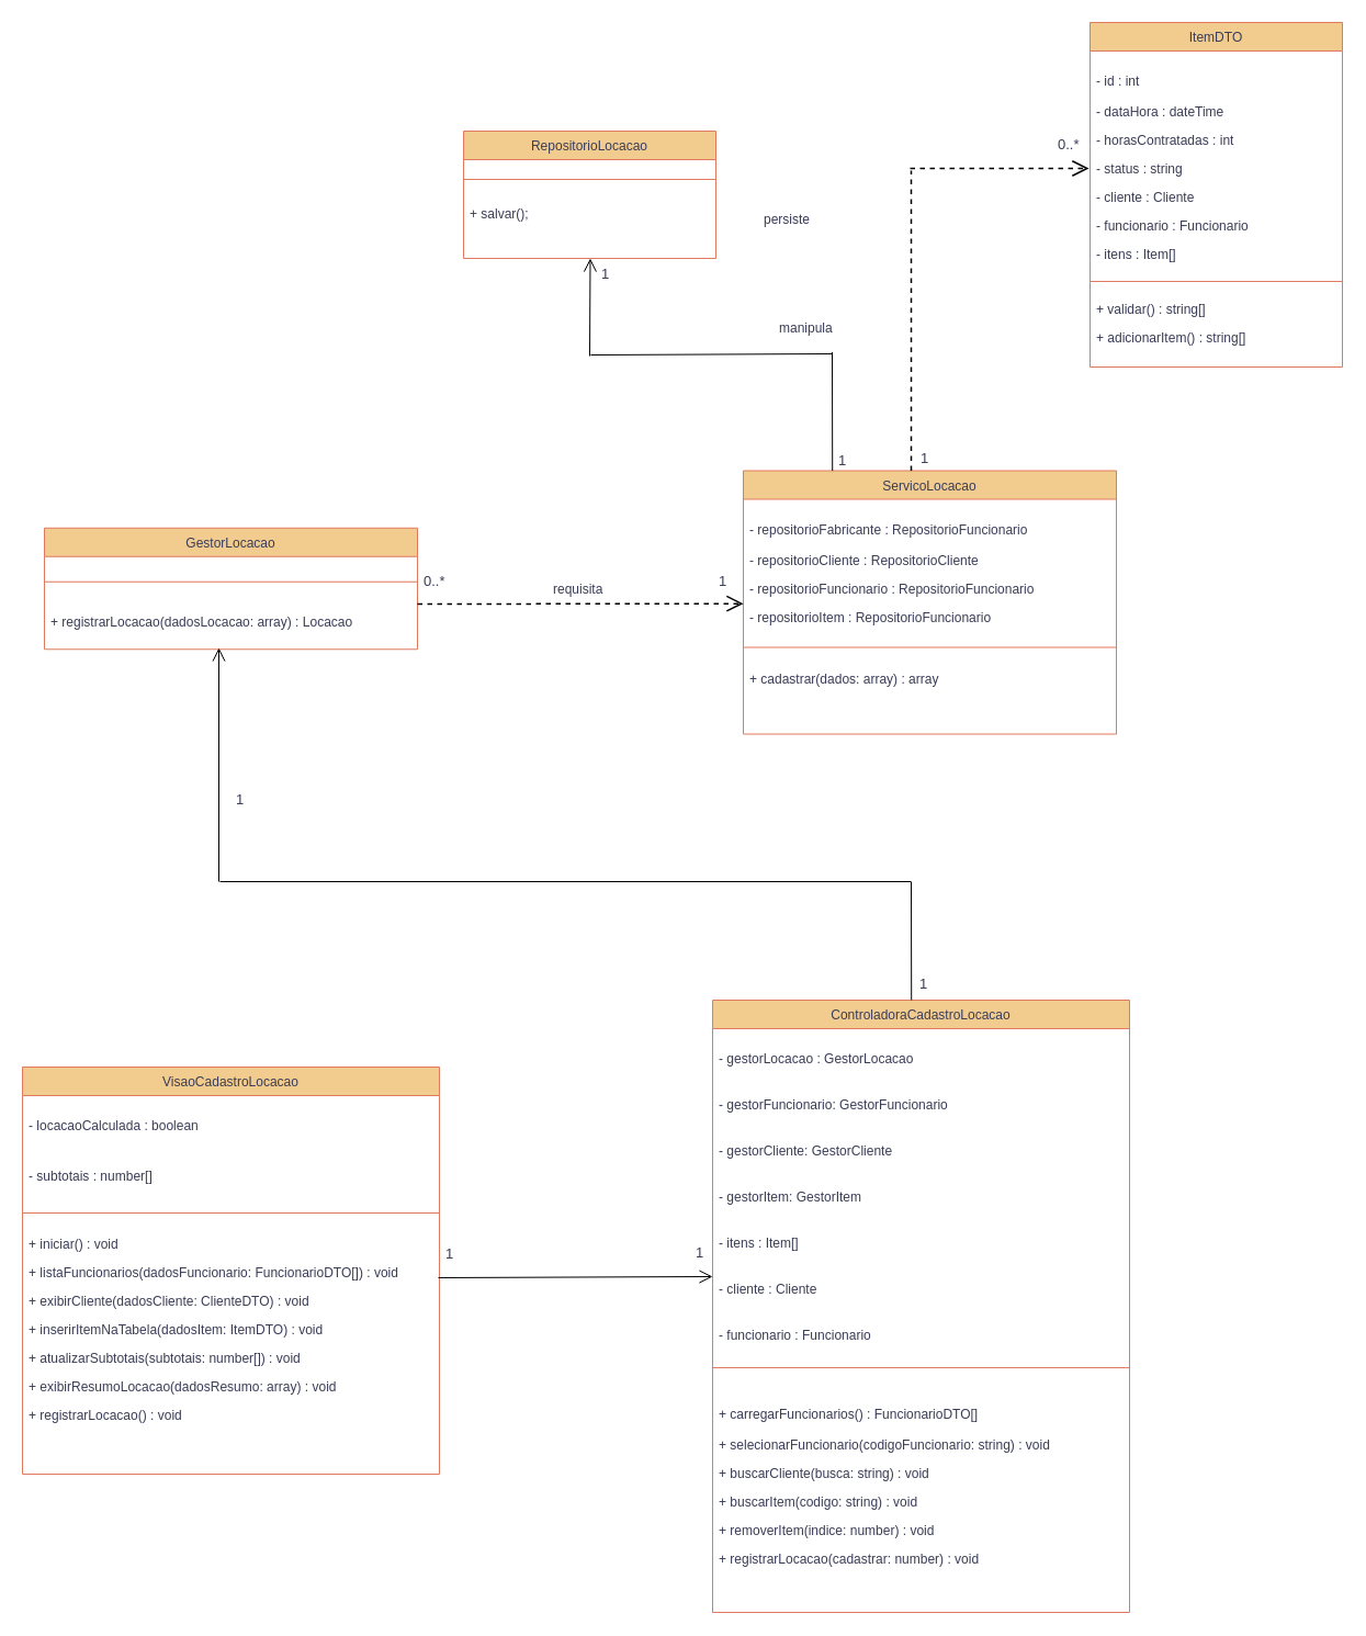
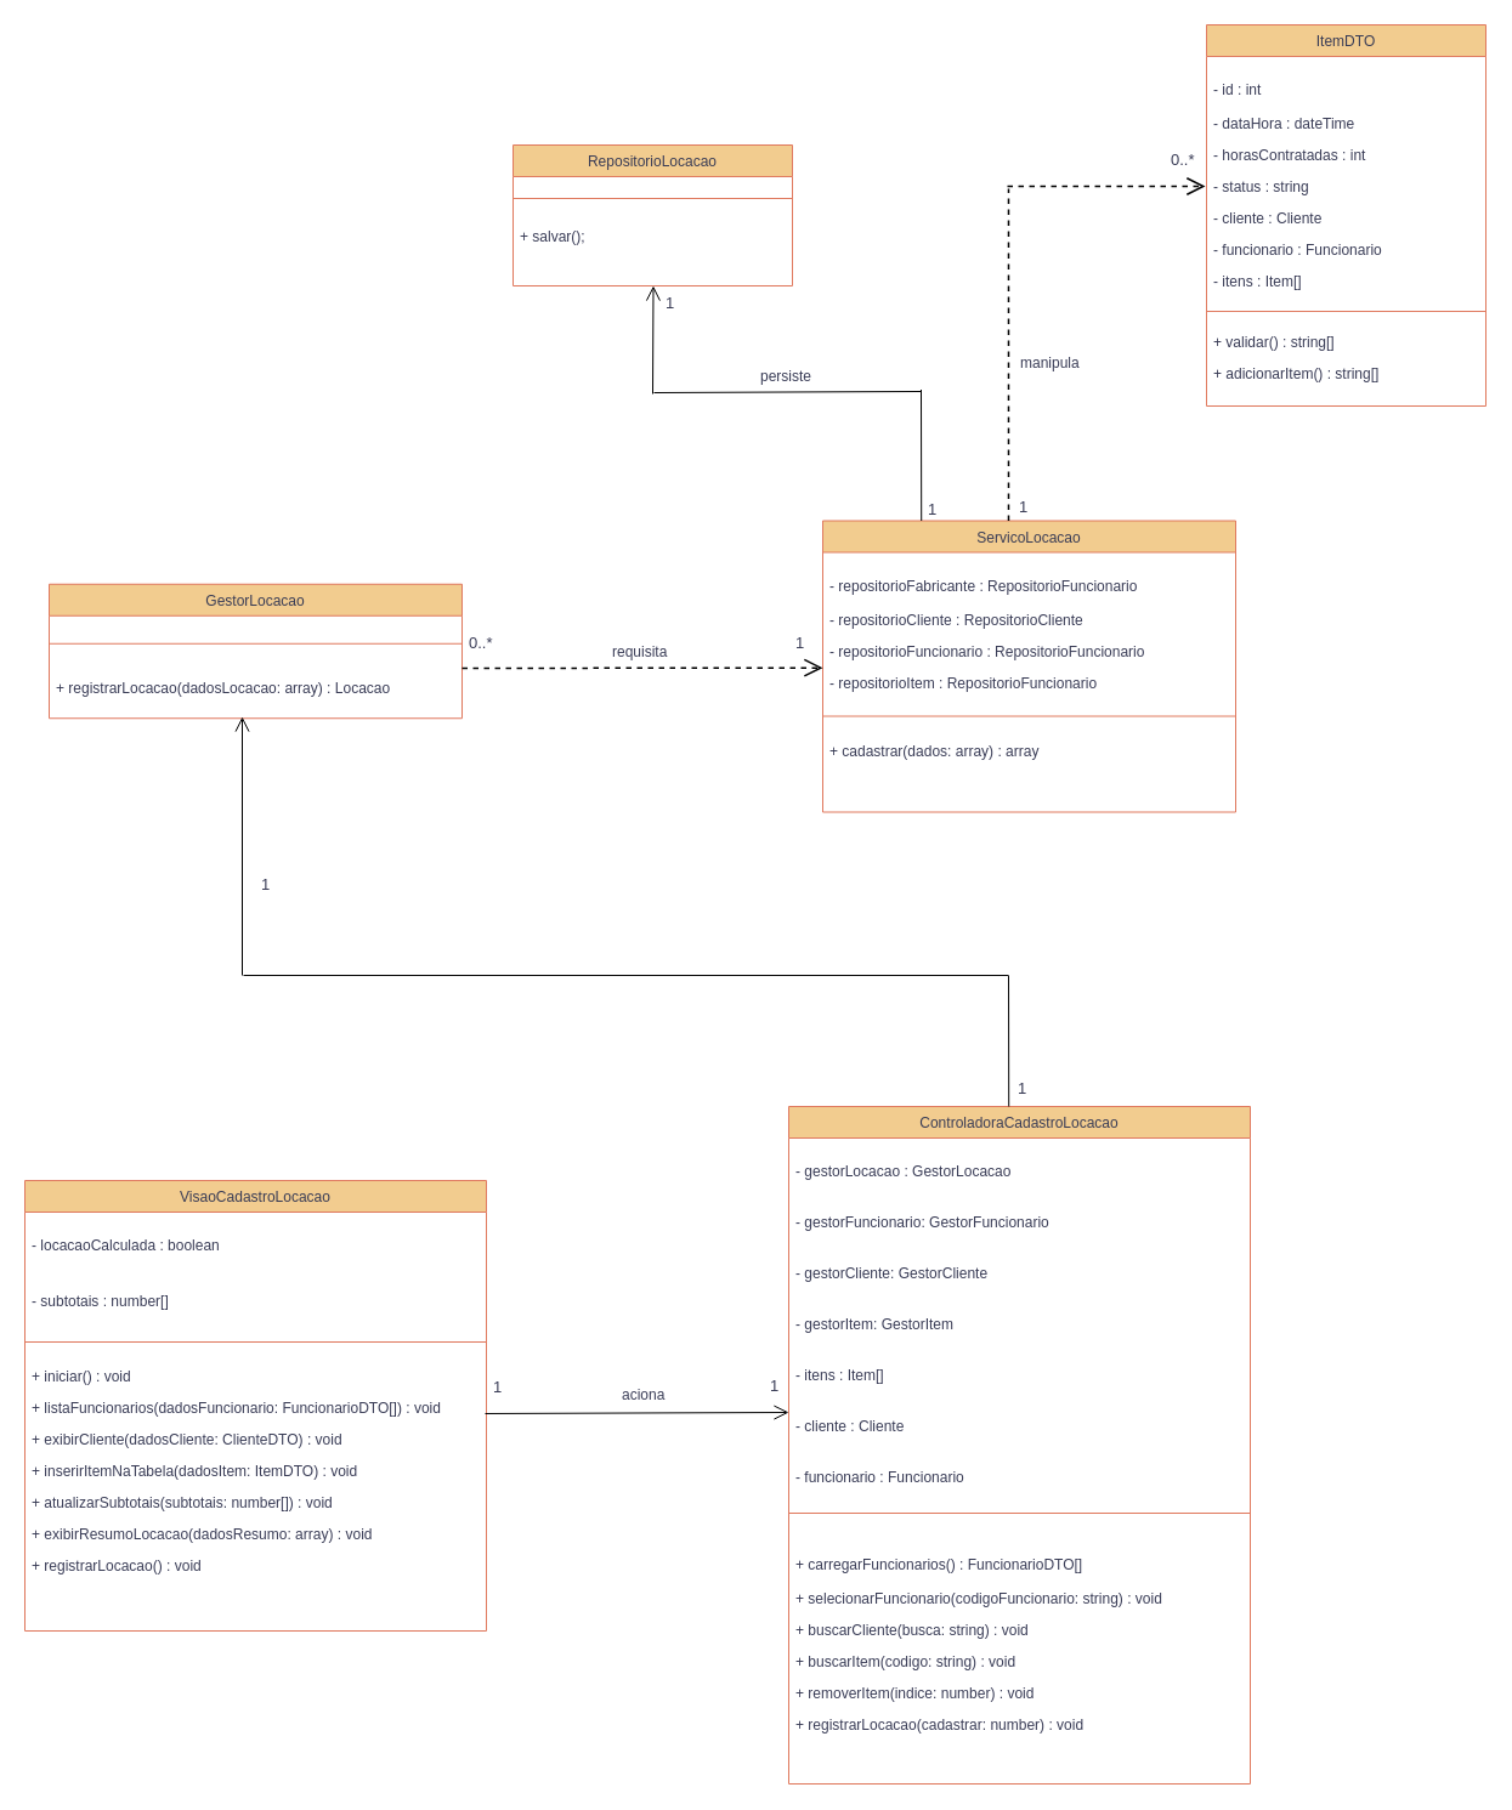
- <mxCell id="73" value="persiste" style="text;align=left;verticalAlign=top;spacingLeft=4;spacingRight=4;overflow=hidden;rotatable=0;points=[[0,0.5],[1,0.5]];portConstraint=eastwest;rounded=0;shadow=0;html=0;labelBackgroundColor=none;fontColor=#393C56;" parent="1" vertex="1"><mxGeometry x="690" y="186" width="62" height="26" as="geometry" /></mxCell>
+ <mxCell id="73" value="persiste" style="text;align=left;verticalAlign=top;spacingLeft=4;spacingRight=4;overflow=hidden;rotatable=0;points=[[0,0.5],[1,0.5]];portConstraint=eastwest;rounded=0;shadow=0;html=0;labelBackgroundColor=none;fontColor=#393C56;" parent="1" vertex="1"><mxGeometry x="620" y="296" width="62" height="26" as="geometry" /></mxCell>
- <mxCell id="70" value="manipula" style="text;align=left;verticalAlign=top;spacingLeft=4;spacingRight=4;overflow=hidden;rotatable=0;points=[[0,0.5],[1,0.5]];portConstraint=eastwest;rounded=0;shadow=0;html=0;labelBackgroundColor=none;fontColor=#393C56;" parent="1" vertex="1"><mxGeometry x="704" y="285" width="69" height="26" as="geometry" /></mxCell>
+ <mxCell id="70" value="manipula" style="text;align=left;verticalAlign=top;spacingLeft=4;spacingRight=4;overflow=hidden;rotatable=0;points=[[0,0.5],[1,0.5]];portConstraint=eastwest;rounded=0;shadow=0;html=0;labelBackgroundColor=none;fontColor=#393C56;" parent="1" vertex="1"><mxGeometry x="834" y="285" width="69" height="26" as="geometry" /></mxCell>
+ <mxCell id="37" value="aciona" style="text;align=left;verticalAlign=top;spacingLeft=4;spacingRight=4;overflow=hidden;rotatable=0;points=[[0,0.5],[1,0.5]];portConstraint=eastwest;rounded=0;shadow=0;html=0;labelBackgroundColor=none;fontColor=#393C56;" parent="1" vertex="1"><mxGeometry x="506" y="1135" width="54" height="26" as="geometry" /></mxCell>
